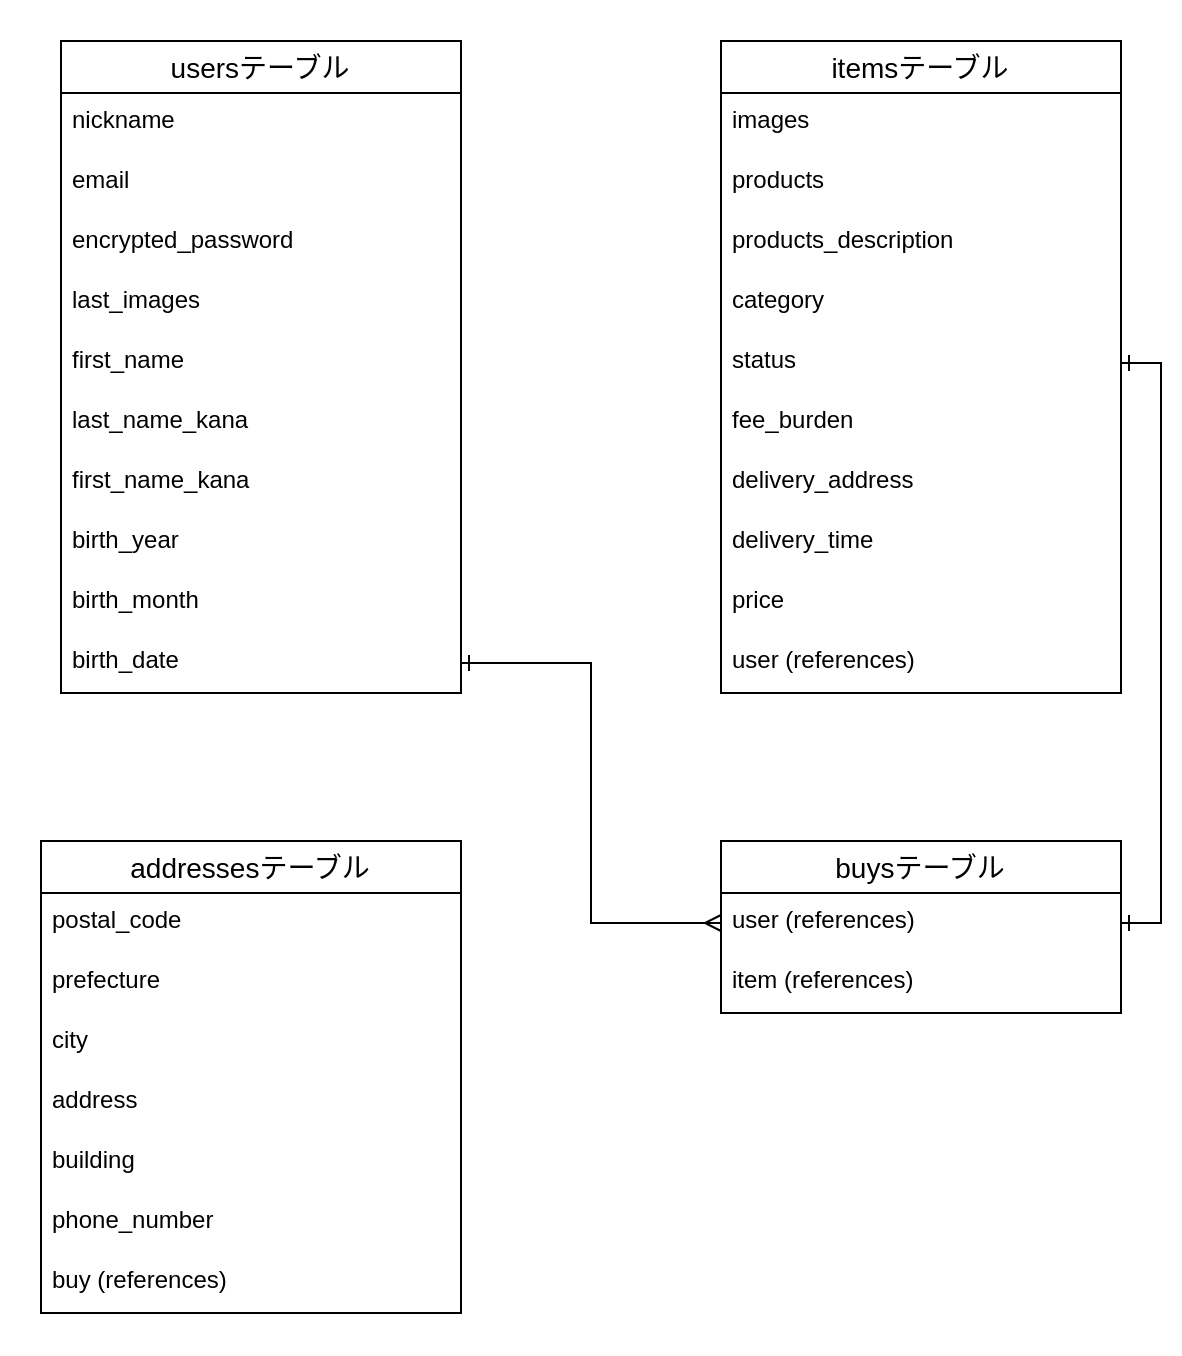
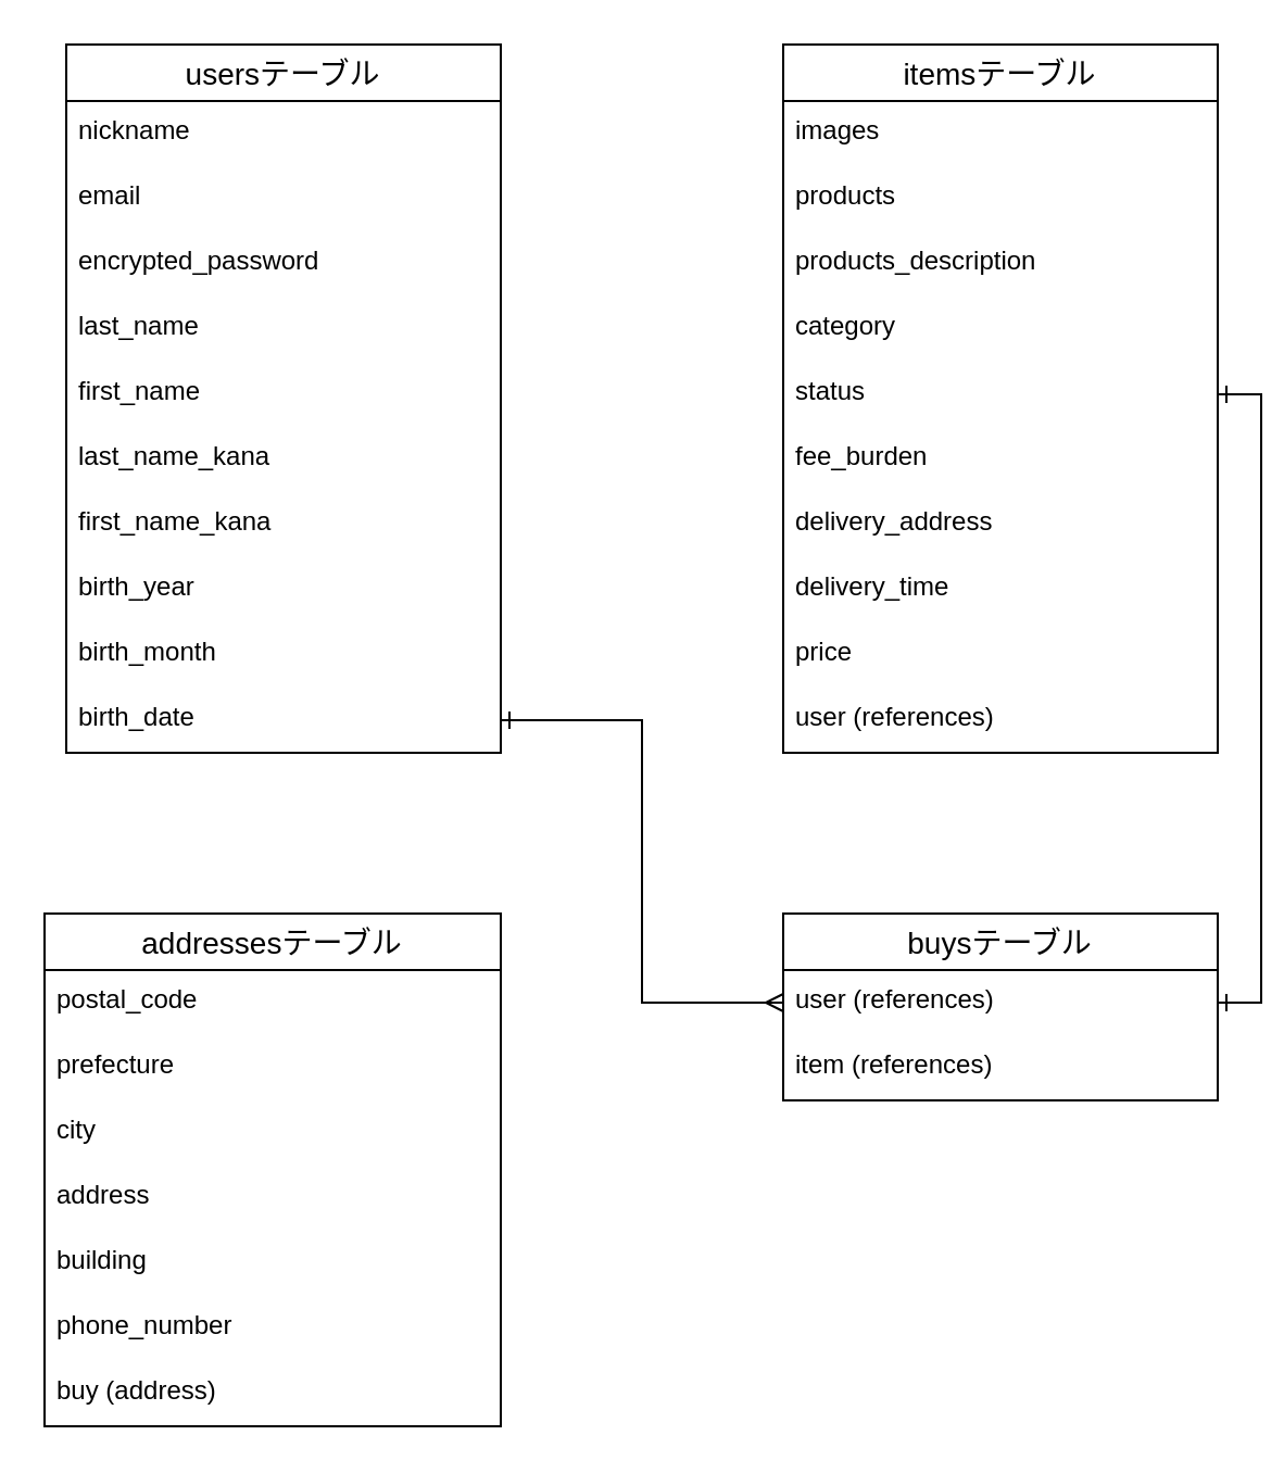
- <mxCell id="6" value="last_images" style="text;strokeColor=none;fillColor=none;spacingLeft=4;spacingRight=4;overflow=hidden;rotatable=0;points=[[0,0.5],[1,0.5]];portConstraint=eastwest;fontSize=12;" vertex="1" parent="2"><mxGeometry y="116" width="200" height="30" as="geometry" /></mxCell>
+ <mxCell id="6" value="last_name" style="text;strokeColor=none;fillColor=none;spacingLeft=4;spacingRight=4;overflow=hidden;rotatable=0;points=[[0,0.5],[1,0.5]];portConstraint=eastwest;fontSize=12;" vertex="1" parent="2"><mxGeometry y="116" width="200" height="30" as="geometry" /></mxCell>
- <mxCell id="36" value="buy (references)" style="text;strokeColor=none;fillColor=none;spacingLeft=4;spacingRight=4;overflow=hidden;rotatable=0;points=[[0,0.5],[1,0.5]];portConstraint=eastwest;fontSize=12;" vertex="1" parent="29"><mxGeometry y="206" width="210" height="30" as="geometry" /></mxCell>
+ <mxCell id="36" value="buy (address)" style="text;strokeColor=none;fillColor=none;spacingLeft=4;spacingRight=4;overflow=hidden;rotatable=0;points=[[0,0.5],[1,0.5]];portConstraint=eastwest;fontSize=12;" vertex="1" parent="29"><mxGeometry y="206" width="210" height="30" as="geometry" /></mxCell>
